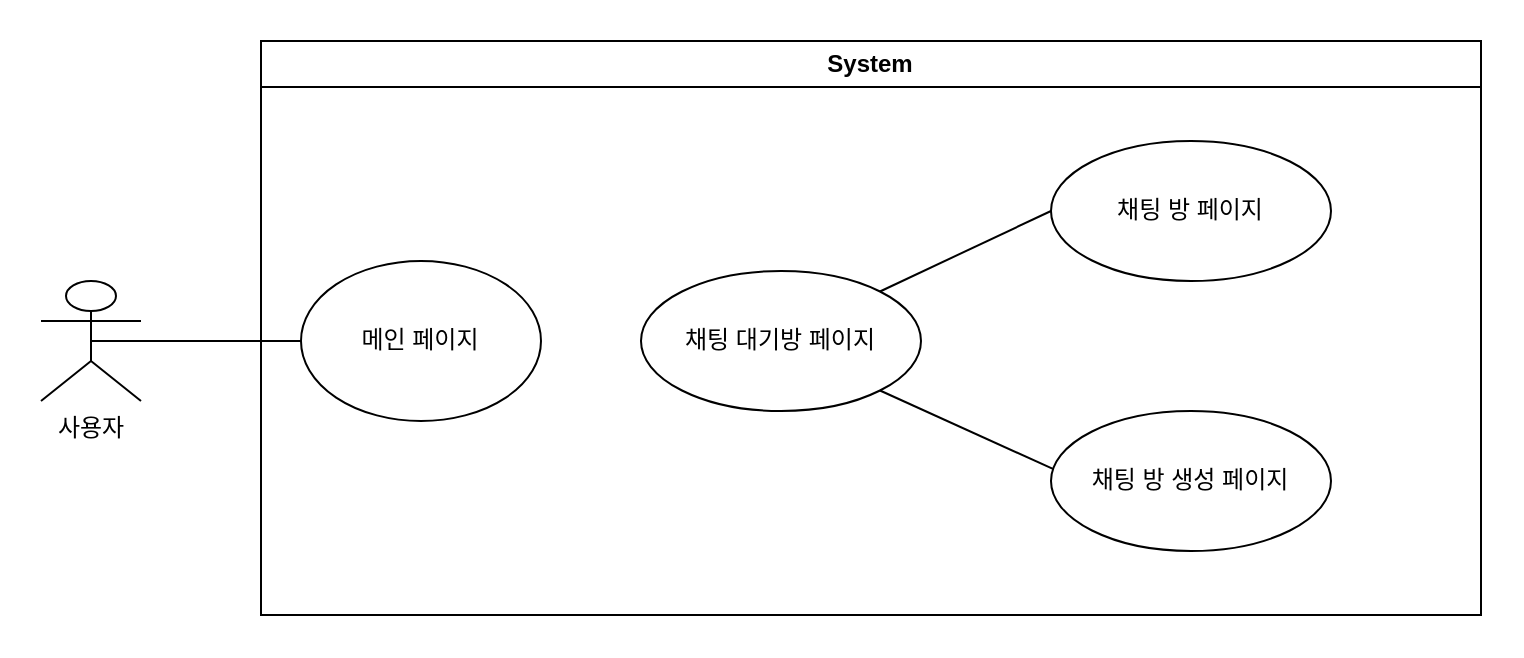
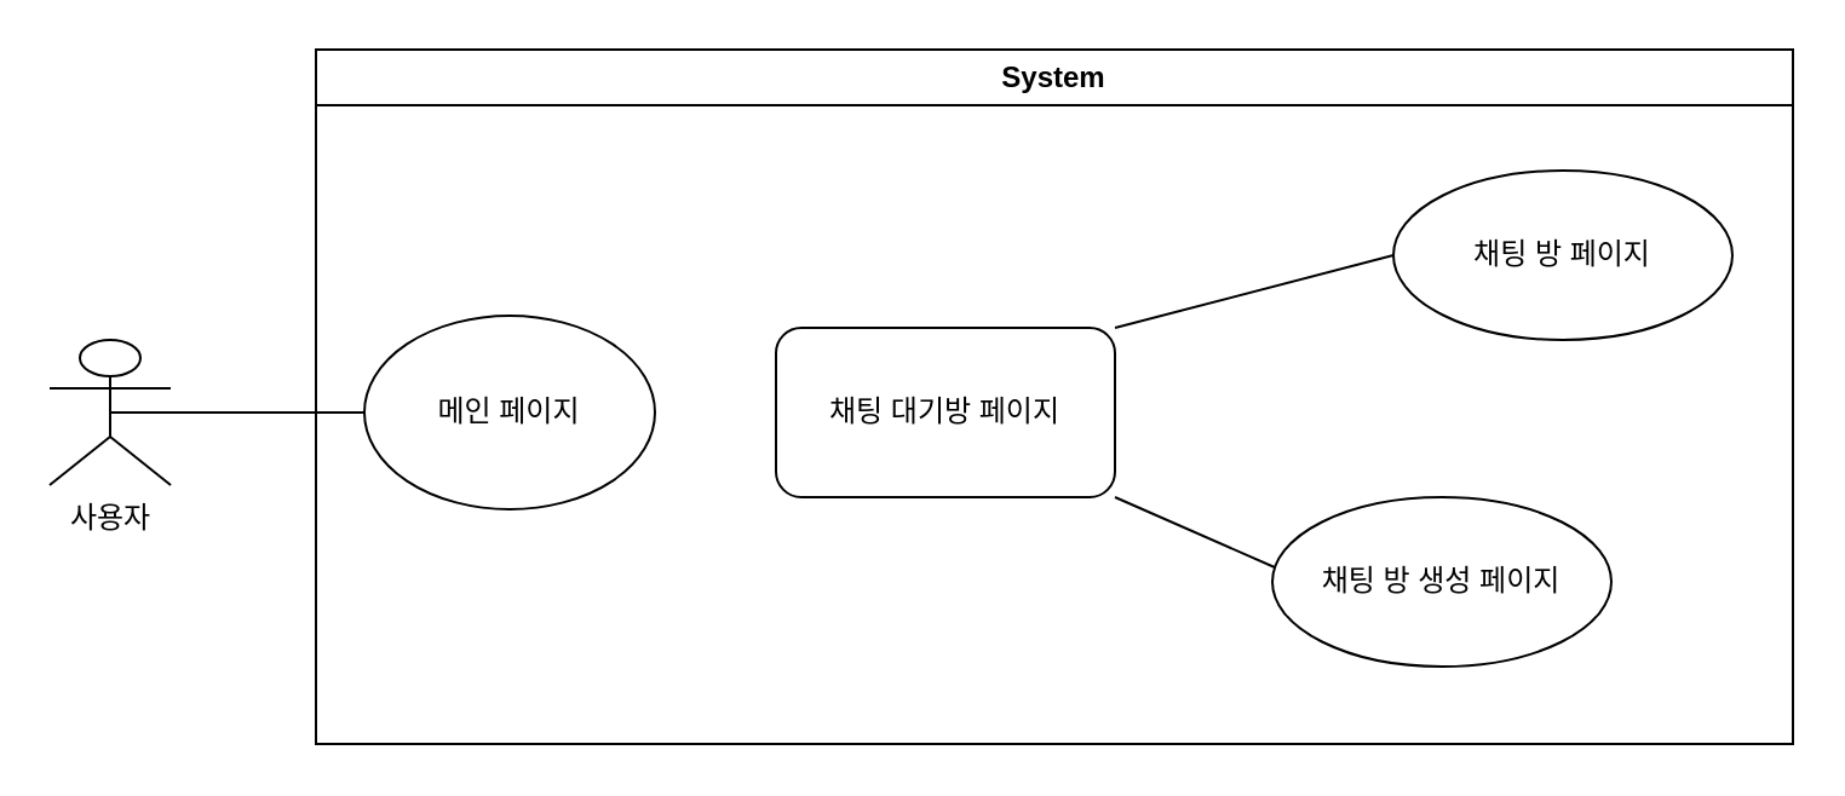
- <mxCell id="6" value="채팅 방 페이지" style="ellipse;whiteSpace=wrap;html=1;" parent="3" vertex="1"><mxGeometry x="395" y="50" width="140" height="70" as="geometry" /></mxCell>
+ <mxCell id="6" value="채팅 방 페이지" style="ellipse;whiteSpace=wrap;html=1;" parent="3" vertex="1"><mxGeometry x="445" y="50" width="140" height="70" as="geometry" /></mxCell>
- <mxCell id="5" value="채팅 대기방 페이지" style="ellipse;whiteSpace=wrap;html=1;" parent="3" vertex="1"><mxGeometry x="190" y="115" width="140" height="70" as="geometry" /></mxCell>
+ <mxCell id="5" value="채팅 대기방 페이지" style="whiteSpace=wrap;html=1;rounded=1;" parent="3" vertex="1"><mxGeometry x="190" y="115" width="140" height="70" as="geometry" /></mxCell>
